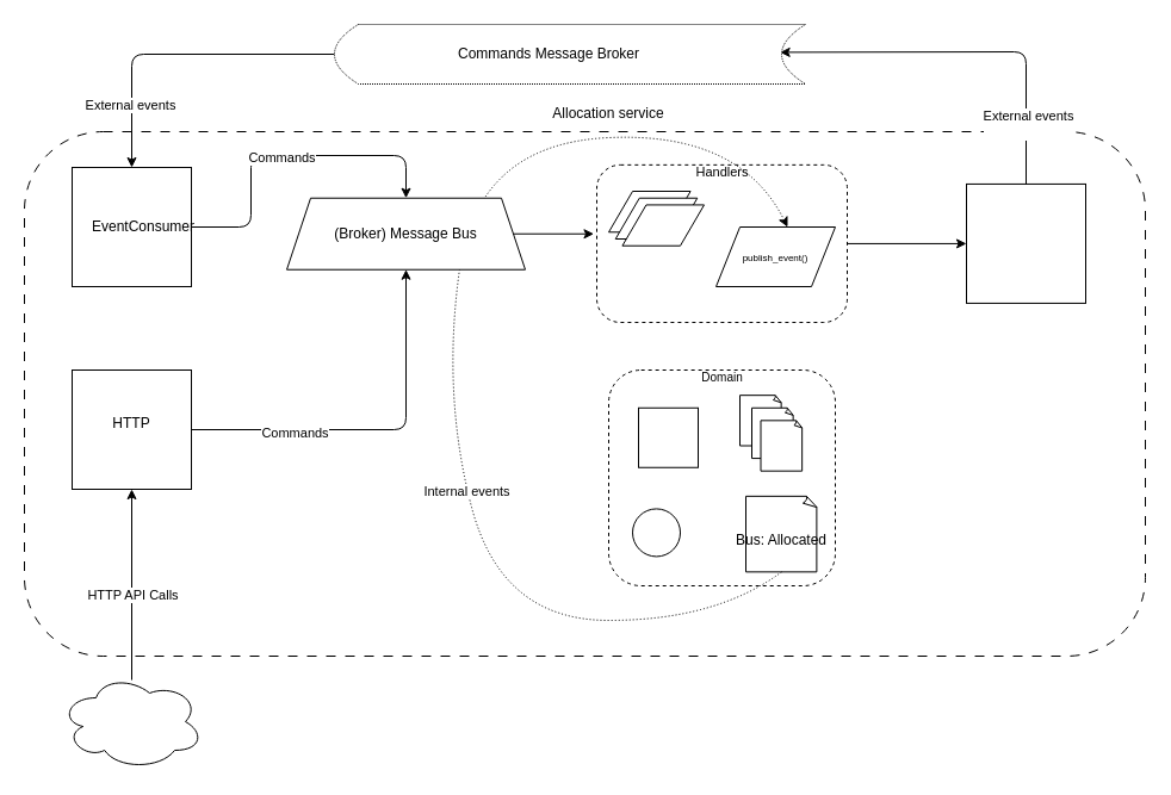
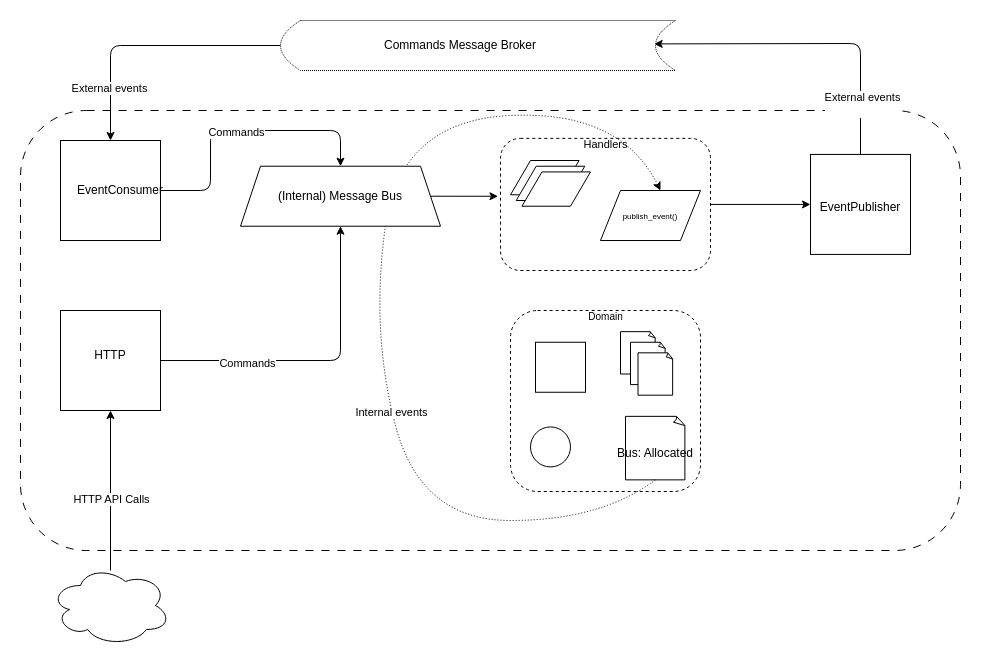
- <mxCell id="47" value="&lt;font style=&quot;color: light-dark(rgb(0, 0, 0), rgb(255, 255, 255));&quot;&gt;Allocation service&lt;/font&gt;" style="text;html=1;align=center;verticalAlign=middle;whiteSpace=wrap;rounded=0;" vertex="1" parent="1"><mxGeometry x="400" y="80" width="220" height="30" as="geometry" /></mxCell>
- <mxCell id="11" value="(Broker) Message Bus" style="text;html=1;align=center;verticalAlign=middle;whiteSpace=wrap;rounded=0;" vertex="1" parent="1"><mxGeometry x="265" y="180.72" width="150" height="30" as="geometry" /></mxCell>
+ <mxCell id="11" value="(Internal) Message Bus" style="text;html=1;align=center;verticalAlign=middle;whiteSpace=wrap;rounded=0;" vertex="1" parent="1"><mxGeometry x="265" y="180.72" width="150" height="30" as="geometry" /></mxCell>
+ <mxCell id="13" value="&lt;br&gt;&lt;div&gt;EventPublisher&lt;/div&gt;" style="text;html=1;align=center;verticalAlign=middle;whiteSpace=wrap;rounded=0;" vertex="1" parent="1"><mxGeometry x="830" y="183.93" width="60" height="30" as="geometry" /></mxCell>
